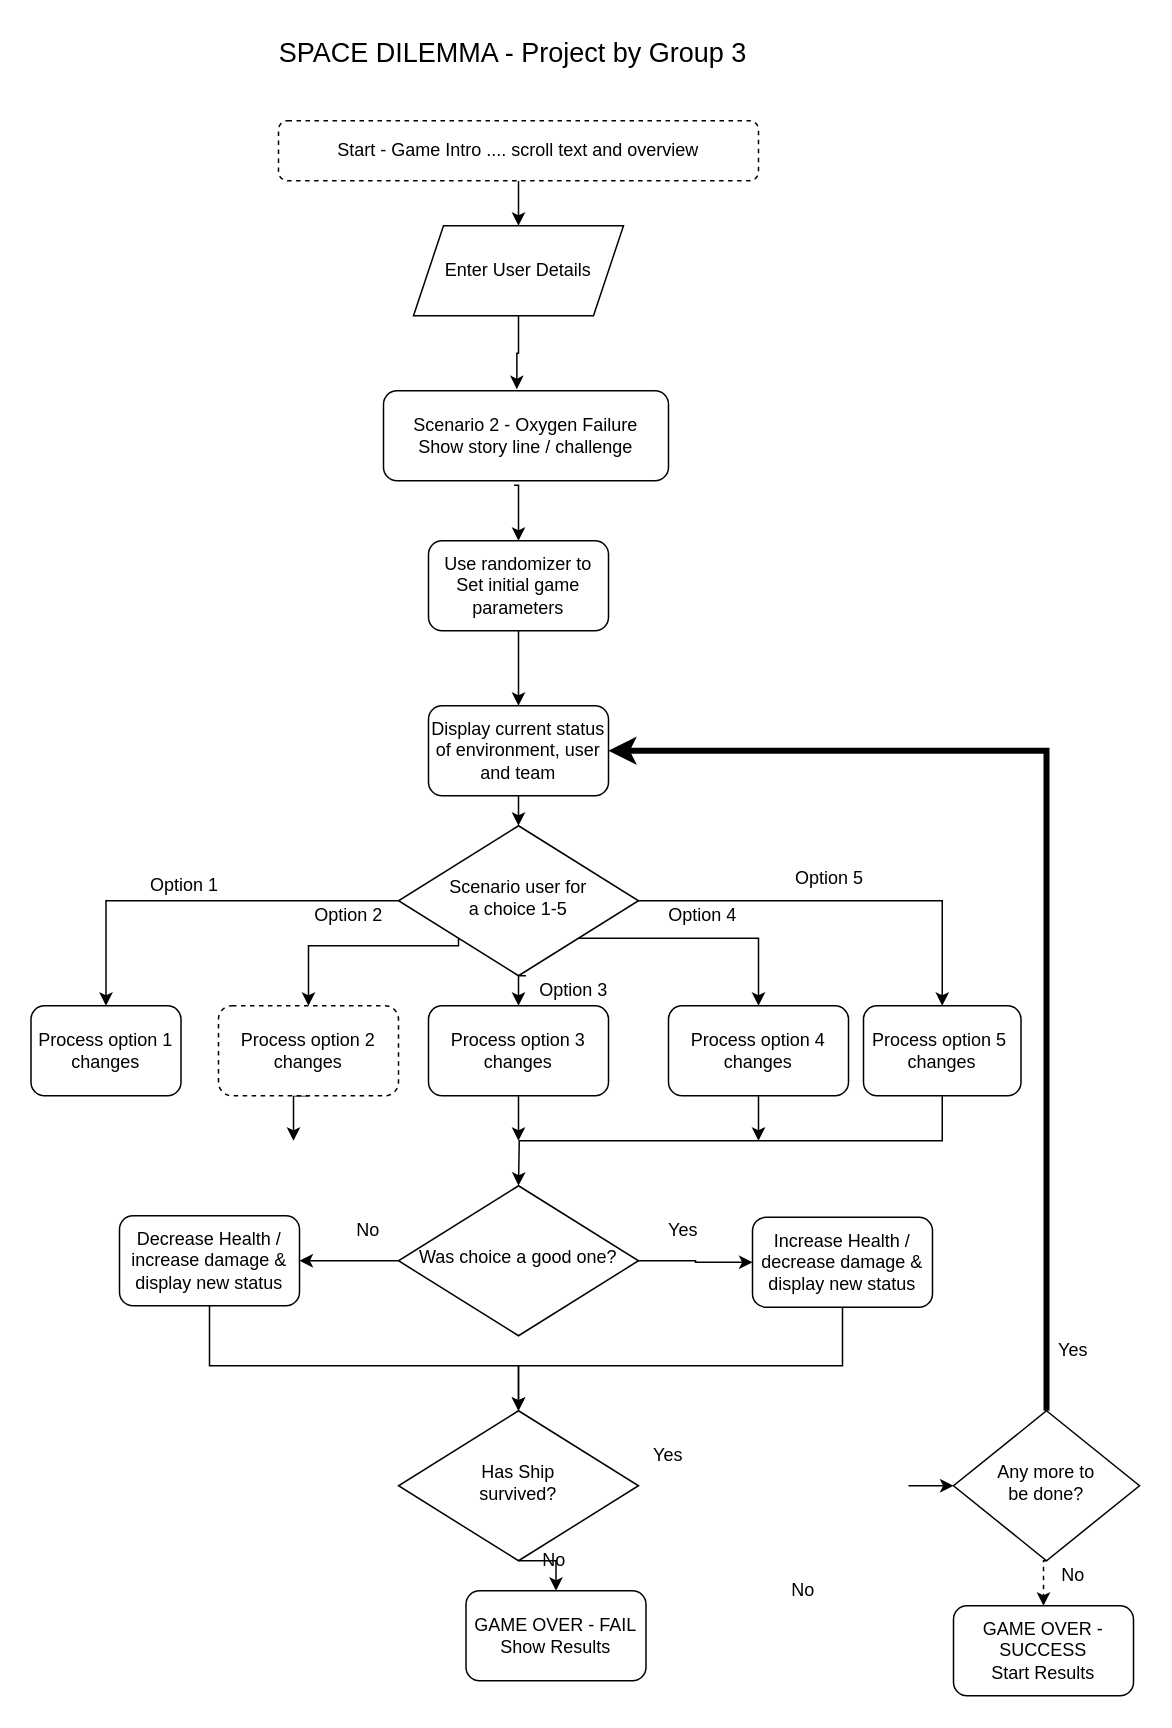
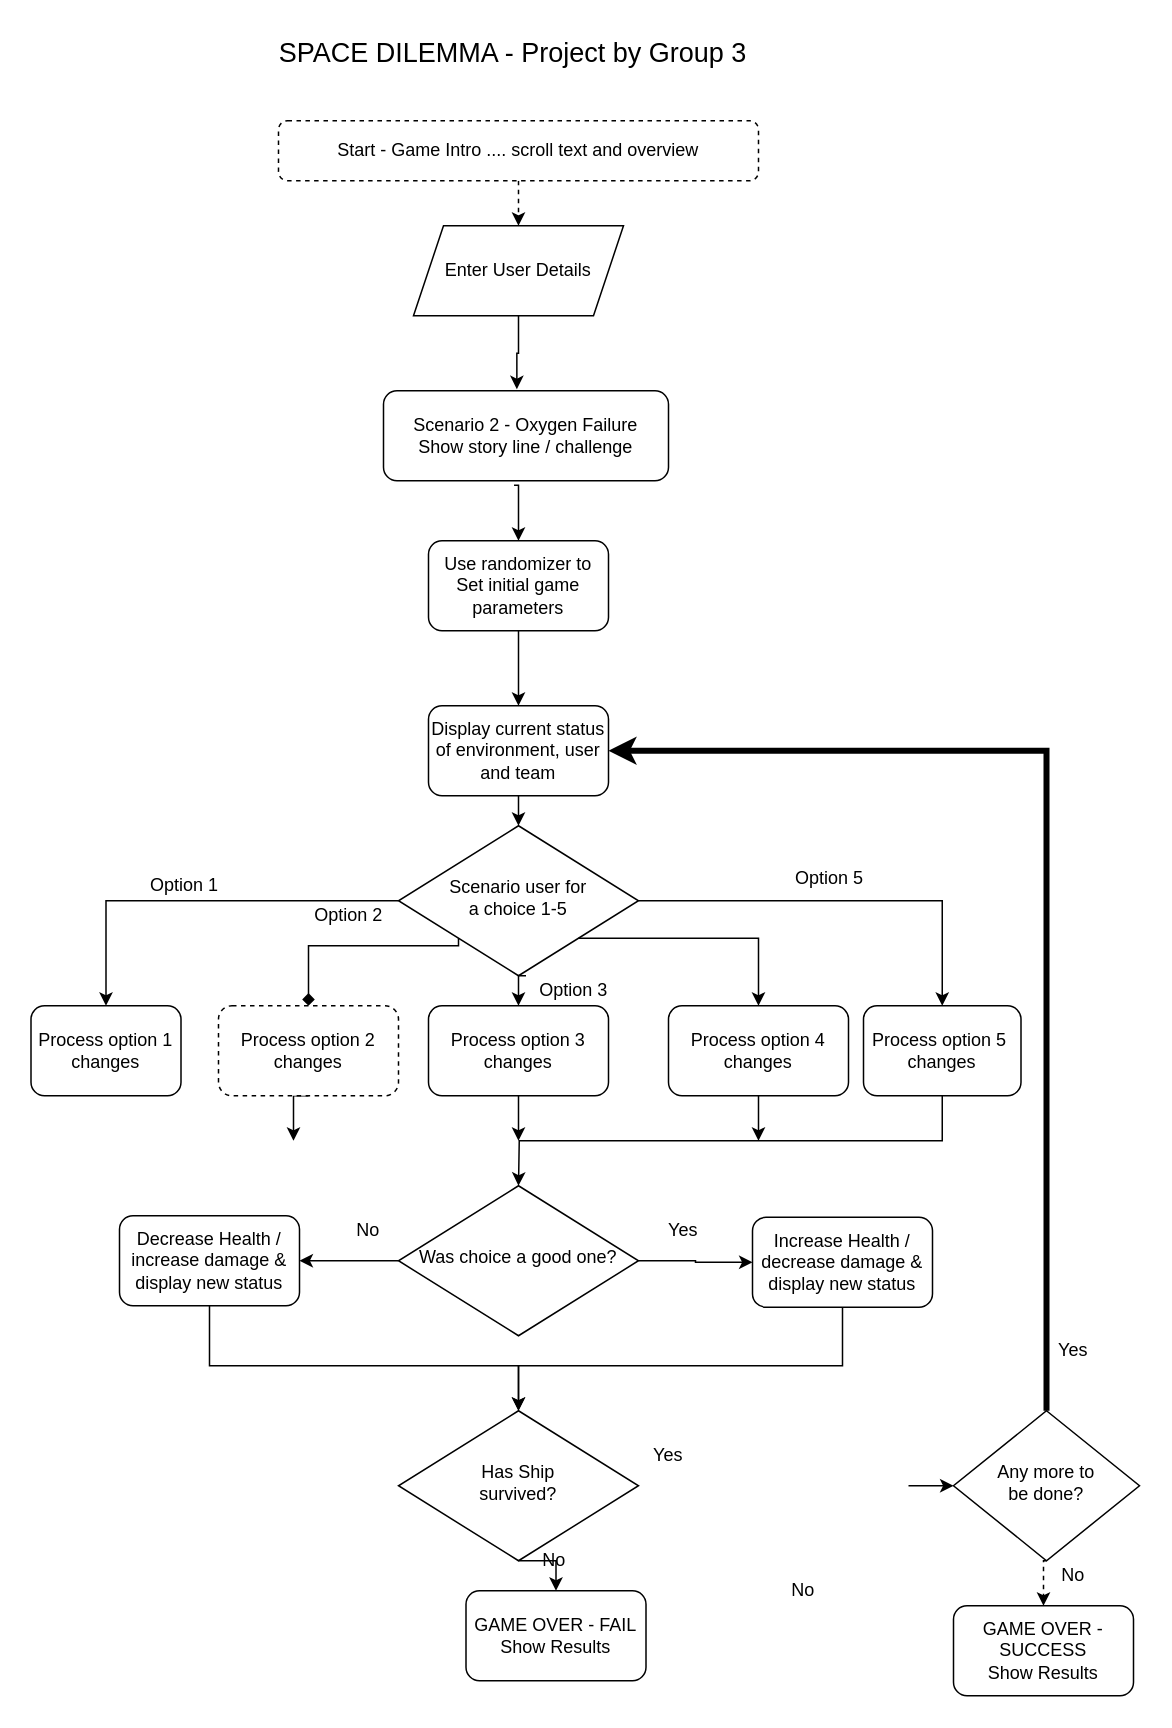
- <mxCell id="2" style="edgeStyle=orthogonalEdgeStyle;rounded=0;orthogonalLoop=1;jettySize=auto;html=1;exitX=0.5;exitY=1;exitDx=0;exitDy=0;entryX=0.5;entryY=0;entryDx=0;entryDy=0;" parent="1" source="3" target="8" edge="1"><mxGeometry relative="1" as="geometry" /></mxCell>
+ <mxCell id="2" style="edgeStyle=orthogonalEdgeStyle;rounded=0;orthogonalLoop=1;jettySize=auto;html=1;exitX=0.5;exitY=1;exitDx=0;exitDy=0;entryX=0.5;entryY=0;entryDx=0;entryDy=0;dashed=1;" parent="1" source="3" target="8" edge="1"><mxGeometry relative="1" as="geometry" /></mxCell>
- <mxCell id="29" value="Option 4" style="text;html=1;strokeColor=none;fillColor=none;align=center;verticalAlign=middle;whiteSpace=wrap;rounded=0;" parent="1" vertex="1"><mxGeometry x="435" y="600" width="66" height="20" as="geometry" /></mxCell>
- <mxCell id="18" style="edgeStyle=orthogonalEdgeStyle;rounded=0;orthogonalLoop=1;jettySize=auto;html=1;exitX=0;exitY=1;exitDx=0;exitDy=0;entryX=0.5;entryY=0;entryDx=0;entryDy=0;" parent="1" source="4" target="20" edge="1"><mxGeometry relative="1" as="geometry"><mxPoint x="405" y="600" as="sourcePoint" /><Array as="points"><mxPoint x="305" y="630" /><mxPoint x="205" y="630" /></Array></mxGeometry></mxCell>
+ <mxCell id="18" style="edgeStyle=orthogonalEdgeStyle;rounded=0;orthogonalLoop=1;jettySize=auto;html=1;exitX=0;exitY=1;exitDx=0;exitDy=0;entryX=0.5;entryY=0;entryDx=0;entryDy=0;endArrow=diamond;" parent="1" source="4" target="20" edge="1"><mxGeometry relative="1" as="geometry"><mxPoint x="405" y="600" as="sourcePoint" /><Array as="points"><mxPoint x="305" y="630" /><mxPoint x="205" y="630" /></Array></mxGeometry></mxCell>
- <mxCell id="53" value="GAME OVER - SUCCESS&lt;br&gt;Start Results" style="rounded=1;whiteSpace=wrap;html=1;" parent="1" vertex="1"><mxGeometry x="635" y="1070" width="120" height="60" as="geometry" /></mxCell>
+ <mxCell id="53" value="GAME OVER - SUCCESS&lt;br&gt;Show Results" style="rounded=1;whiteSpace=wrap;html=1;" parent="1" vertex="1"><mxGeometry x="635" y="1070" width="120" height="60" as="geometry" /></mxCell>
